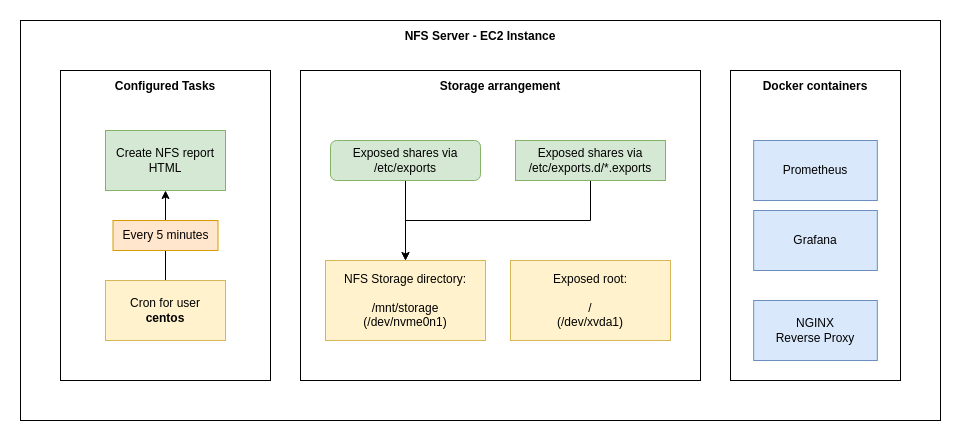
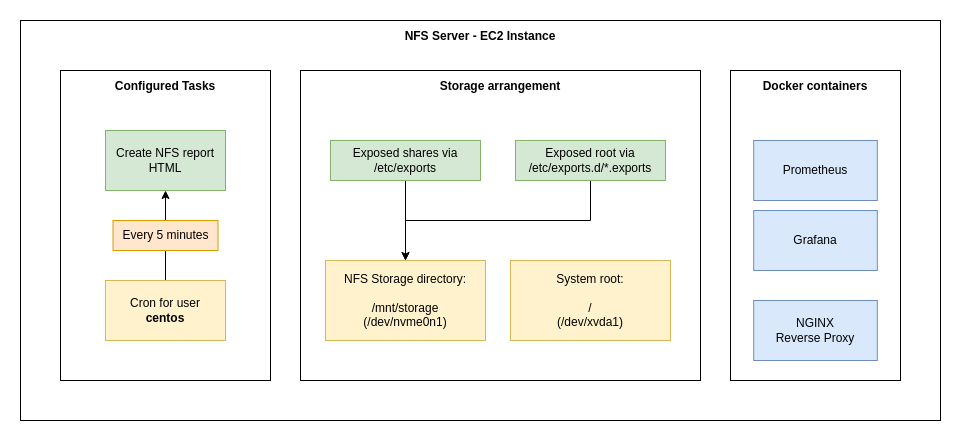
- <mxCell id="11" value="Exposed shares via&lt;br&gt;/etc/exports" style="whiteSpace=wrap;html=1;fillColor=#d5e8d4;strokeColor=#82b366;rounded=1;" vertex="1" parent="1"><mxGeometry x="330" y="140" width="150" height="40" as="geometry" /></mxCell>
+ <mxCell id="11" value="Exposed shares via&lt;br&gt;/etc/exports" style="rounded=0;whiteSpace=wrap;html=1;fillColor=#d5e8d4;strokeColor=#82b366;" vertex="1" parent="1"><mxGeometry x="330" y="140" width="150" height="40" as="geometry" /></mxCell>
- <mxCell id="13" value="Exposed shares via&lt;br&gt;/etc/exports.d/*.exports" style="rounded=0;whiteSpace=wrap;html=1;fillColor=#d5e8d4;strokeColor=#82b366;" vertex="1" parent="1"><mxGeometry x="515" y="140" width="150" height="40" as="geometry" /></mxCell>
+ <mxCell id="13" value="Exposed root via&lt;br&gt;/etc/exports.d/*.exports" style="rounded=0;whiteSpace=wrap;html=1;fillColor=#d5e8d4;strokeColor=#82b366;" vertex="1" parent="1"><mxGeometry x="515" y="140" width="150" height="40" as="geometry" /></mxCell>
- <mxCell id="14" value="Exposed root:&lt;br&gt;&lt;br&gt;/&lt;br&gt;(/dev/xvda1)" style="rounded=0;whiteSpace=wrap;html=1;fillColor=#fff2cc;strokeColor=#d6b656;" vertex="1" parent="1"><mxGeometry x="510" y="260" width="160" height="80" as="geometry" /></mxCell>
+ <mxCell id="14" value="System root:&lt;br&gt;&lt;br&gt;/&lt;br&gt;(/dev/xvda1)" style="rounded=0;whiteSpace=wrap;html=1;fillColor=#fff2cc;strokeColor=#d6b656;" vertex="1" parent="1"><mxGeometry x="510" y="260" width="160" height="80" as="geometry" /></mxCell>
